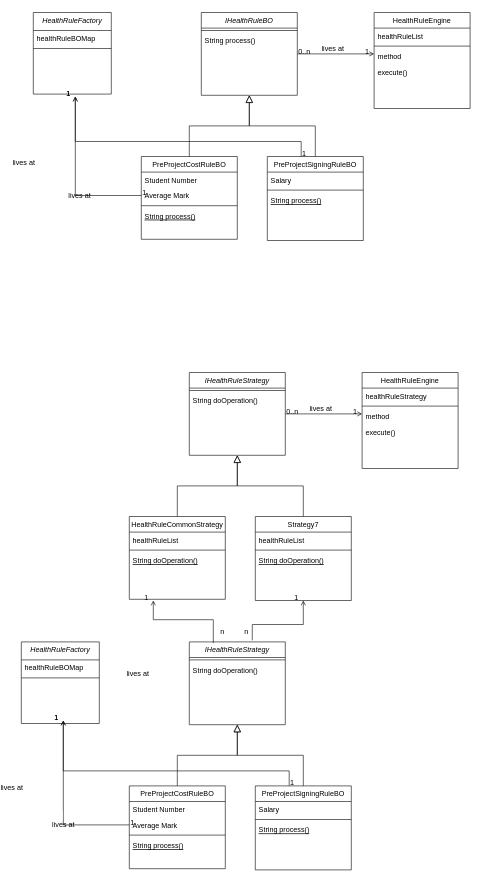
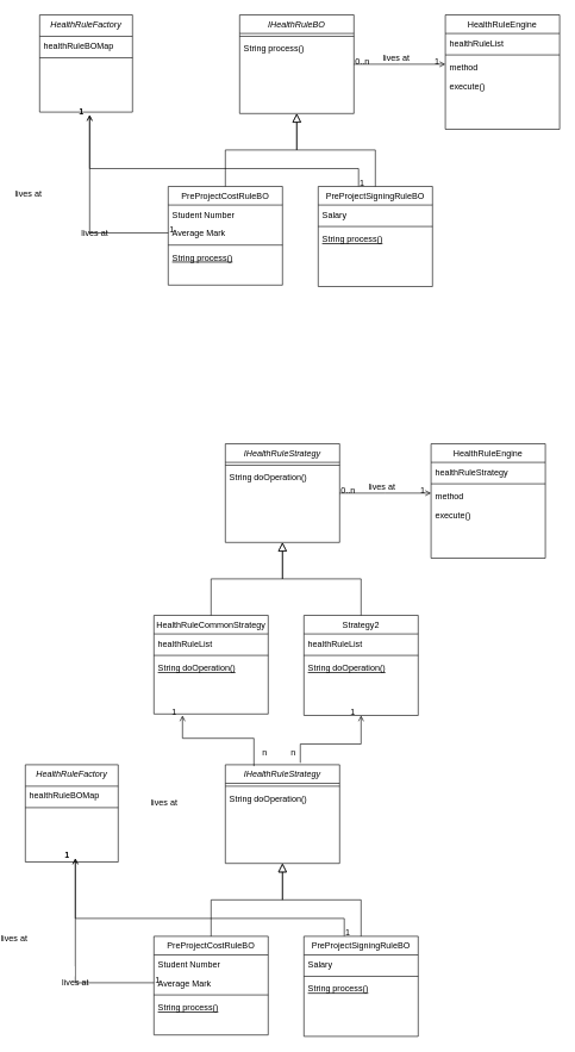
- <mxCell id="44" value="Strategy7" style="swimlane;fontStyle=0;align=center;verticalAlign=top;childLayout=stackLayout;horizontal=1;startSize=26;horizontalStack=0;resizeParent=1;resizeLast=0;collapsible=1;marginBottom=0;rounded=0;shadow=0;strokeWidth=1;" vertex="1" parent="1"><mxGeometry x="410" y="860" width="160" height="140" as="geometry"><mxRectangle x="340" y="380" width="170" height="26" as="alternateBounds" /></mxGeometry></mxCell>
+ <mxCell id="44" value="Strategy2" style="swimlane;fontStyle=0;align=center;verticalAlign=top;childLayout=stackLayout;horizontal=1;startSize=26;horizontalStack=0;resizeParent=1;resizeLast=0;collapsible=1;marginBottom=0;rounded=0;shadow=0;strokeWidth=1;" vertex="1" parent="1"><mxGeometry x="410" y="860" width="160" height="140" as="geometry"><mxRectangle x="340" y="380" width="170" height="26" as="alternateBounds" /></mxGeometry></mxCell>
